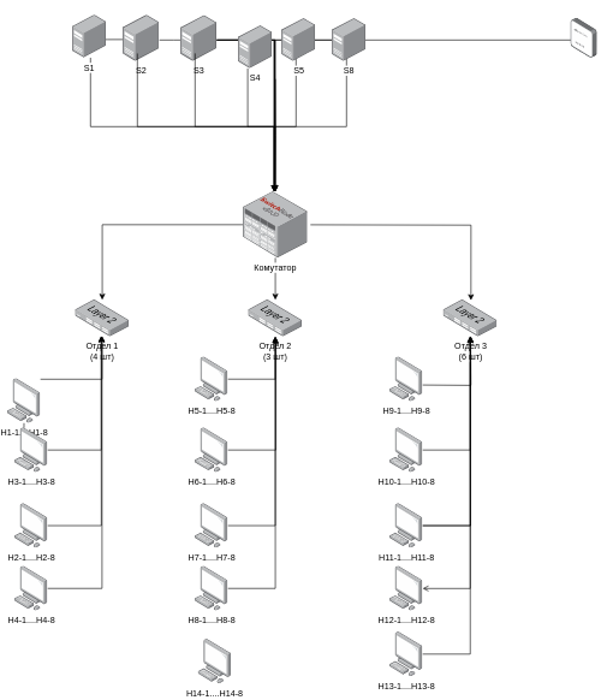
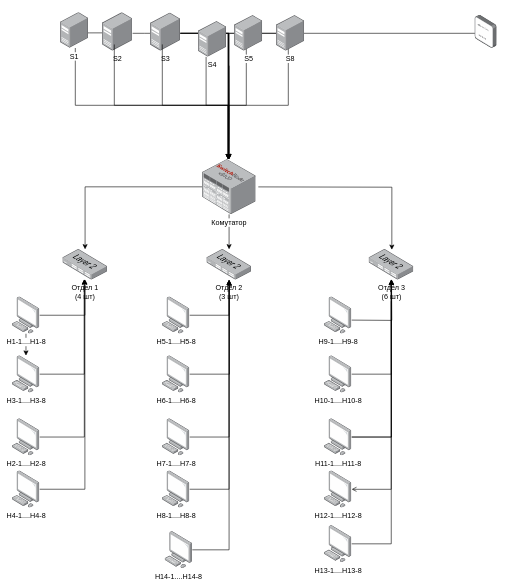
- <mxCell id="23" value="H1-1....H1-8" style="image;points=[];aspect=fixed;html=1;align=center;shadow=0;dashed=0;image=img/lib/allied_telesis/computer_and_terminals/Personal_Computer.svg;" parent="1" vertex="1"><mxGeometry x="10" y="524" width="45.6" height="61.8" as="geometry" /></mxCell>
+ <mxCell id="23" value="H1-1....H1-8" style="image;points=[];aspect=fixed;html=1;align=center;shadow=0;dashed=0;image=img/lib/allied_telesis/computer_and_terminals/Personal_Computer.svg;" parent="1" vertex="1"><mxGeometry x="20" y="494" width="45.6" height="61.8" as="geometry" /></mxCell>
+ <mxCell id="40" style="edgeStyle=orthogonalEdgeStyle;rounded=0;orthogonalLoop=1;jettySize=auto;html=1;" parent="1" source="41" target="19" edge="1"><mxGeometry relative="1" as="geometry" /></mxCell>
